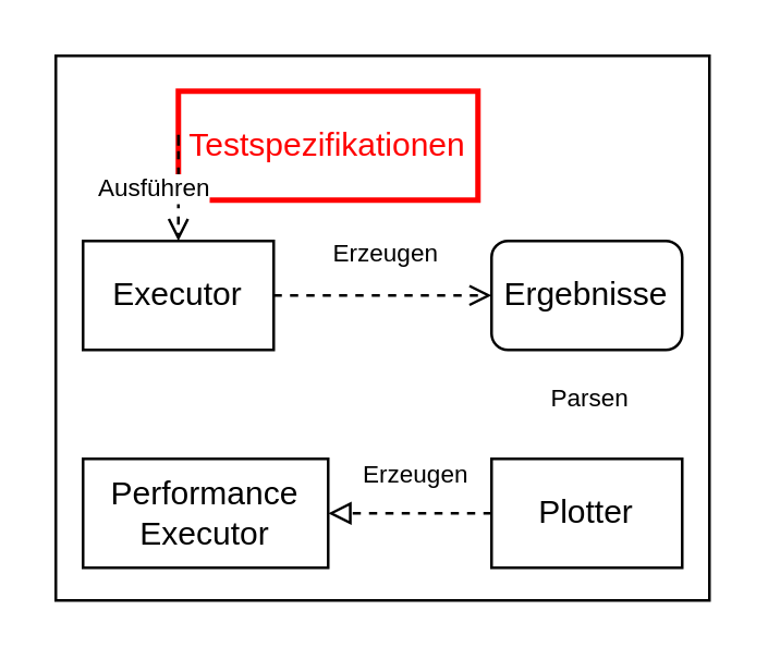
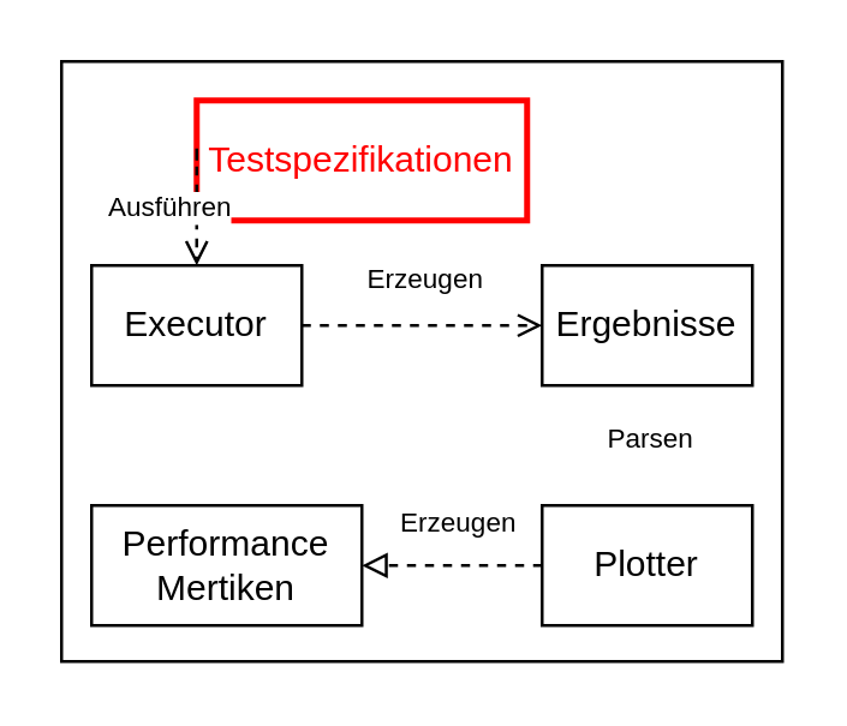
- <mxCell id="6" value="Ergebnisse" style="whiteSpace=wrap;html=1;fillColor=none;rounded=1;" vertex="1" parent="1"><mxGeometry x="180" y="88" width="70" height="40" as="geometry" /></mxCell>
+ <mxCell id="6" value="Ergebnisse" style="rounded=0;whiteSpace=wrap;html=1;fillColor=none;" vertex="1" parent="1"><mxGeometry x="180" y="88" width="70" height="40" as="geometry" /></mxCell>
- <mxCell id="4" value="Performance&lt;br&gt;Executor" style="rounded=0;whiteSpace=wrap;html=1;fillColor=none;" vertex="1" parent="1"><mxGeometry x="30" y="168" width="90" height="40" as="geometry" /></mxCell>
+ <mxCell id="4" value="Performance&lt;br&gt;Mertiken" style="rounded=0;whiteSpace=wrap;html=1;fillColor=none;" vertex="1" parent="1"><mxGeometry x="30" y="168" width="90" height="40" as="geometry" /></mxCell>
